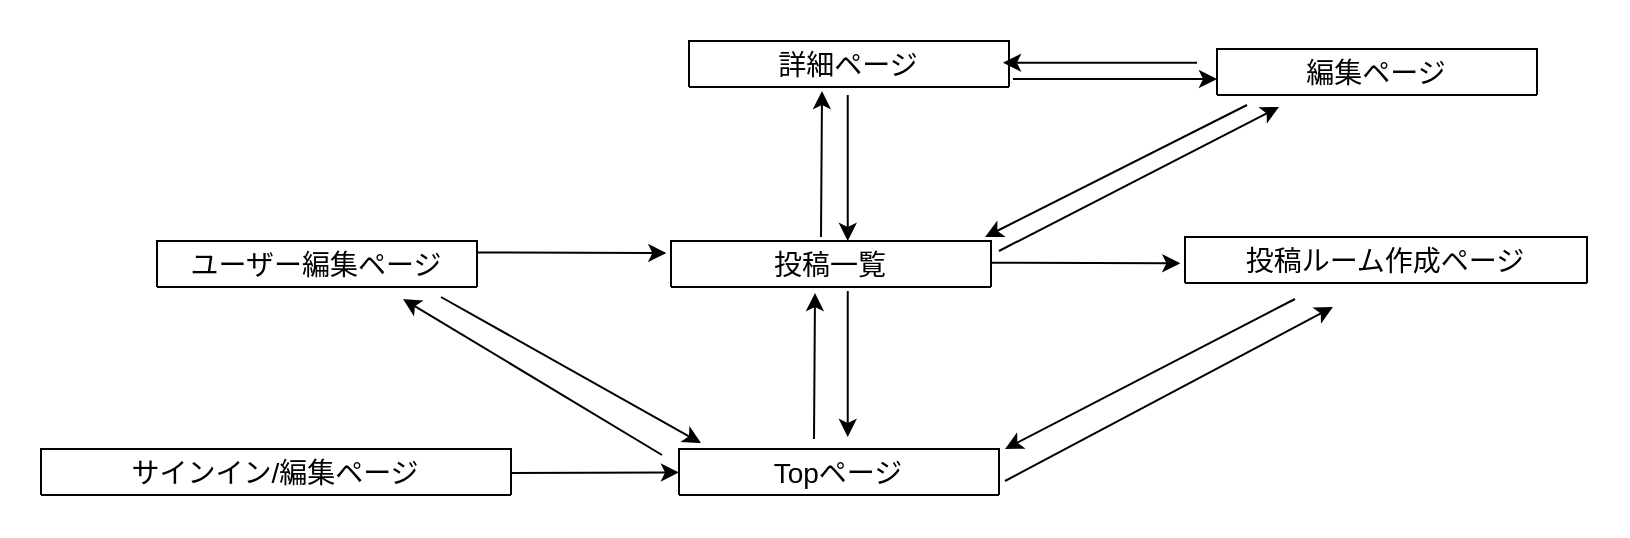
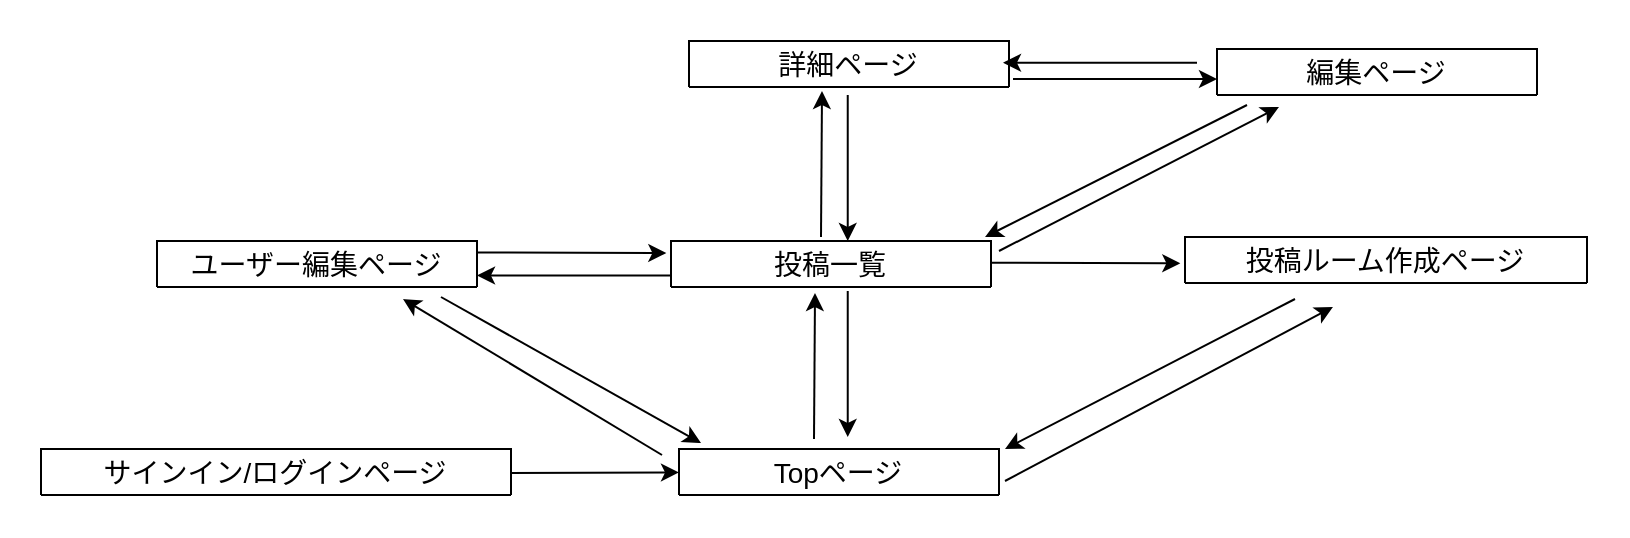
+ <mxCell id="4" style="edgeStyle=none;html=1;exitX=0;exitY=0.75;exitDx=0;exitDy=0;entryX=1;entryY=0.75;entryDx=0;entryDy=0;strokeColor=#000000;" edge="1" parent="1" source="5" target="10"><mxGeometry relative="1" as="geometry" /></mxCell>
- <mxCell id="3" value="サインイン/編集ページ" style="swimlane;fontStyle=0;childLayout=stackLayout;horizontal=1;startSize=26;horizontalStack=0;resizeParent=1;resizeParentMax=0;resizeLast=0;collapsible=1;marginBottom=0;align=center;fontSize=14;" vertex="1" parent="1"><mxGeometry x="20" y="224" width="235" height="23" as="geometry" /></mxCell>
+ <mxCell id="3" value="サインイン/ログインページ" style="swimlane;fontStyle=0;childLayout=stackLayout;horizontal=1;startSize=26;horizontalStack=0;resizeParent=1;resizeParentMax=0;resizeLast=0;collapsible=1;marginBottom=0;align=center;fontSize=14;" vertex="1" parent="1"><mxGeometry x="20" y="224" width="235" height="23" as="geometry" /></mxCell>
